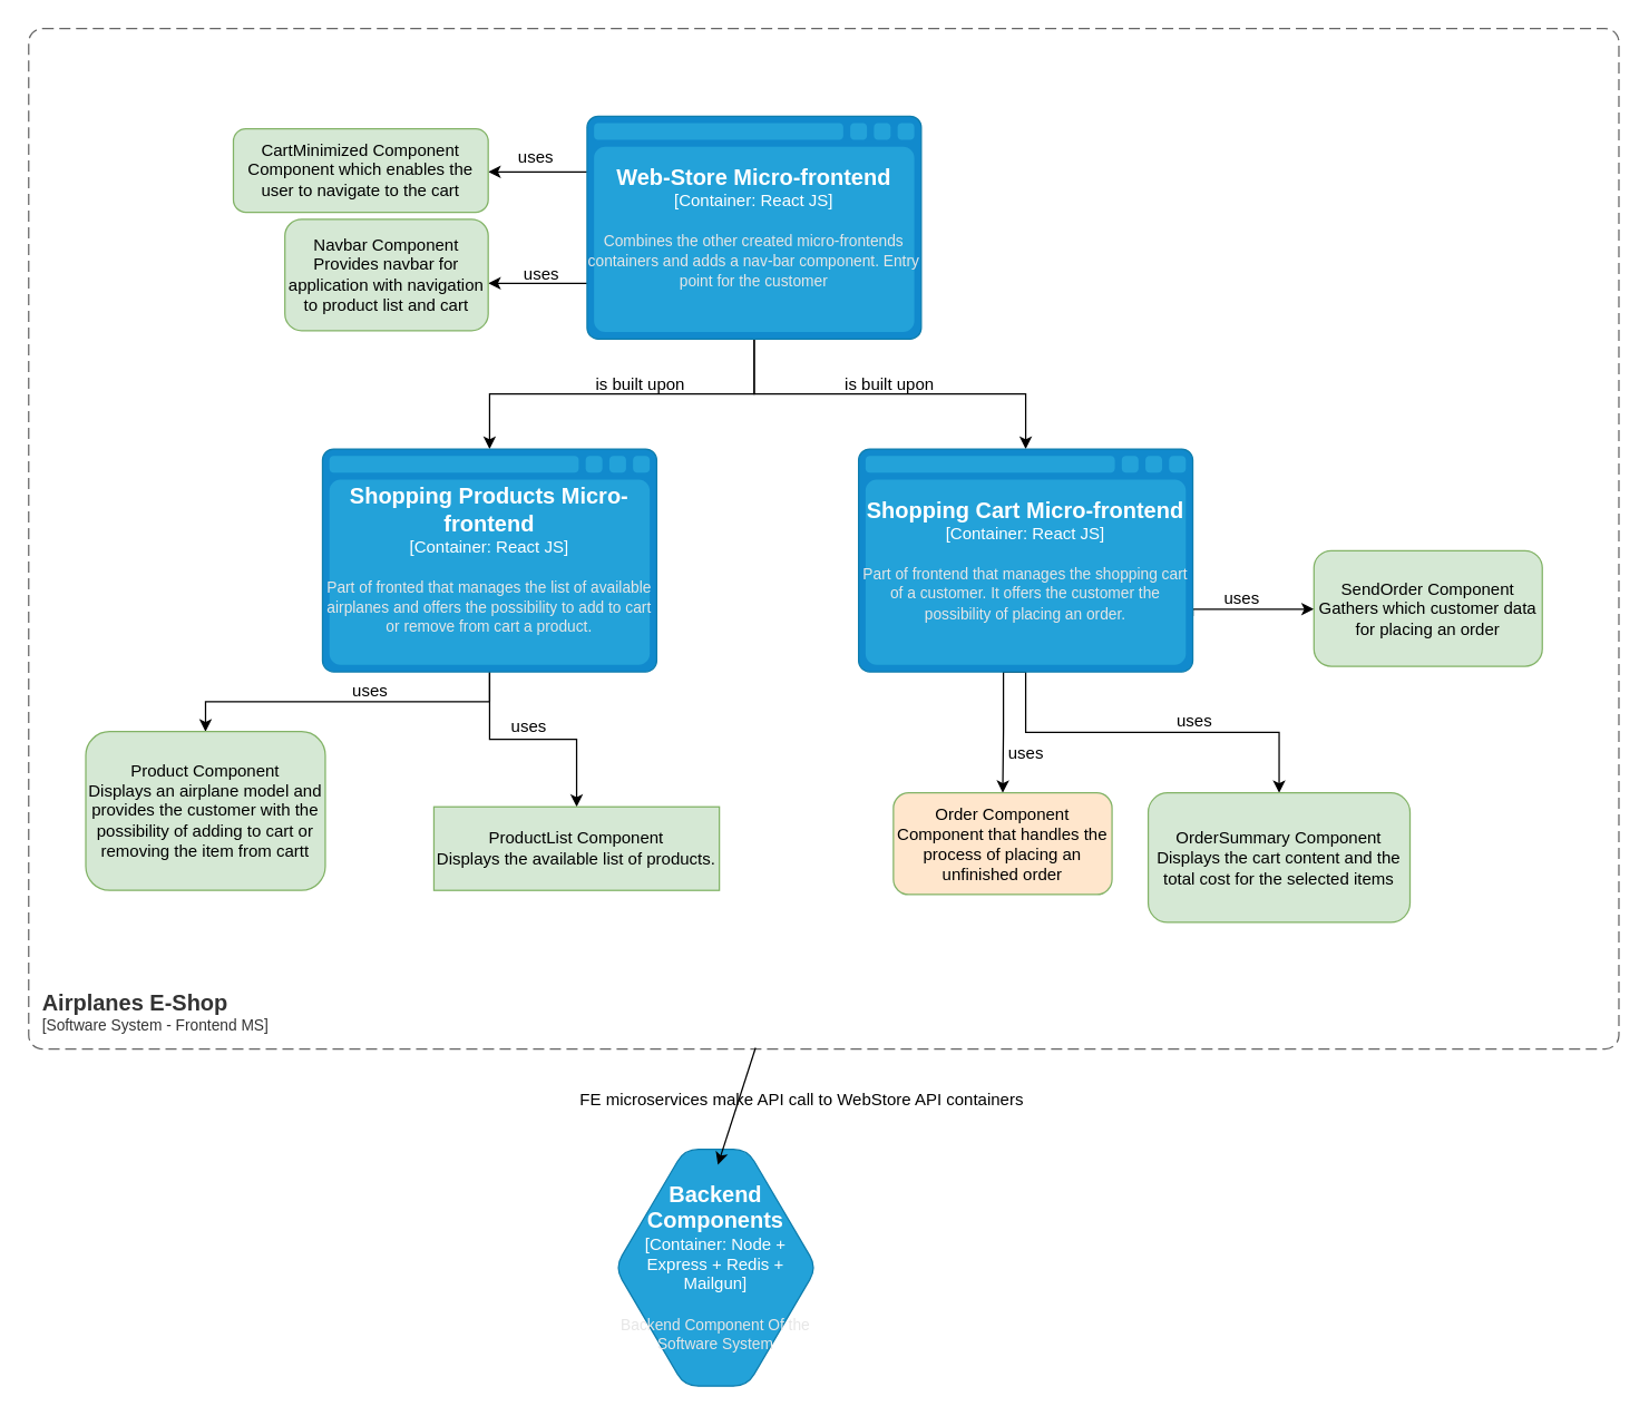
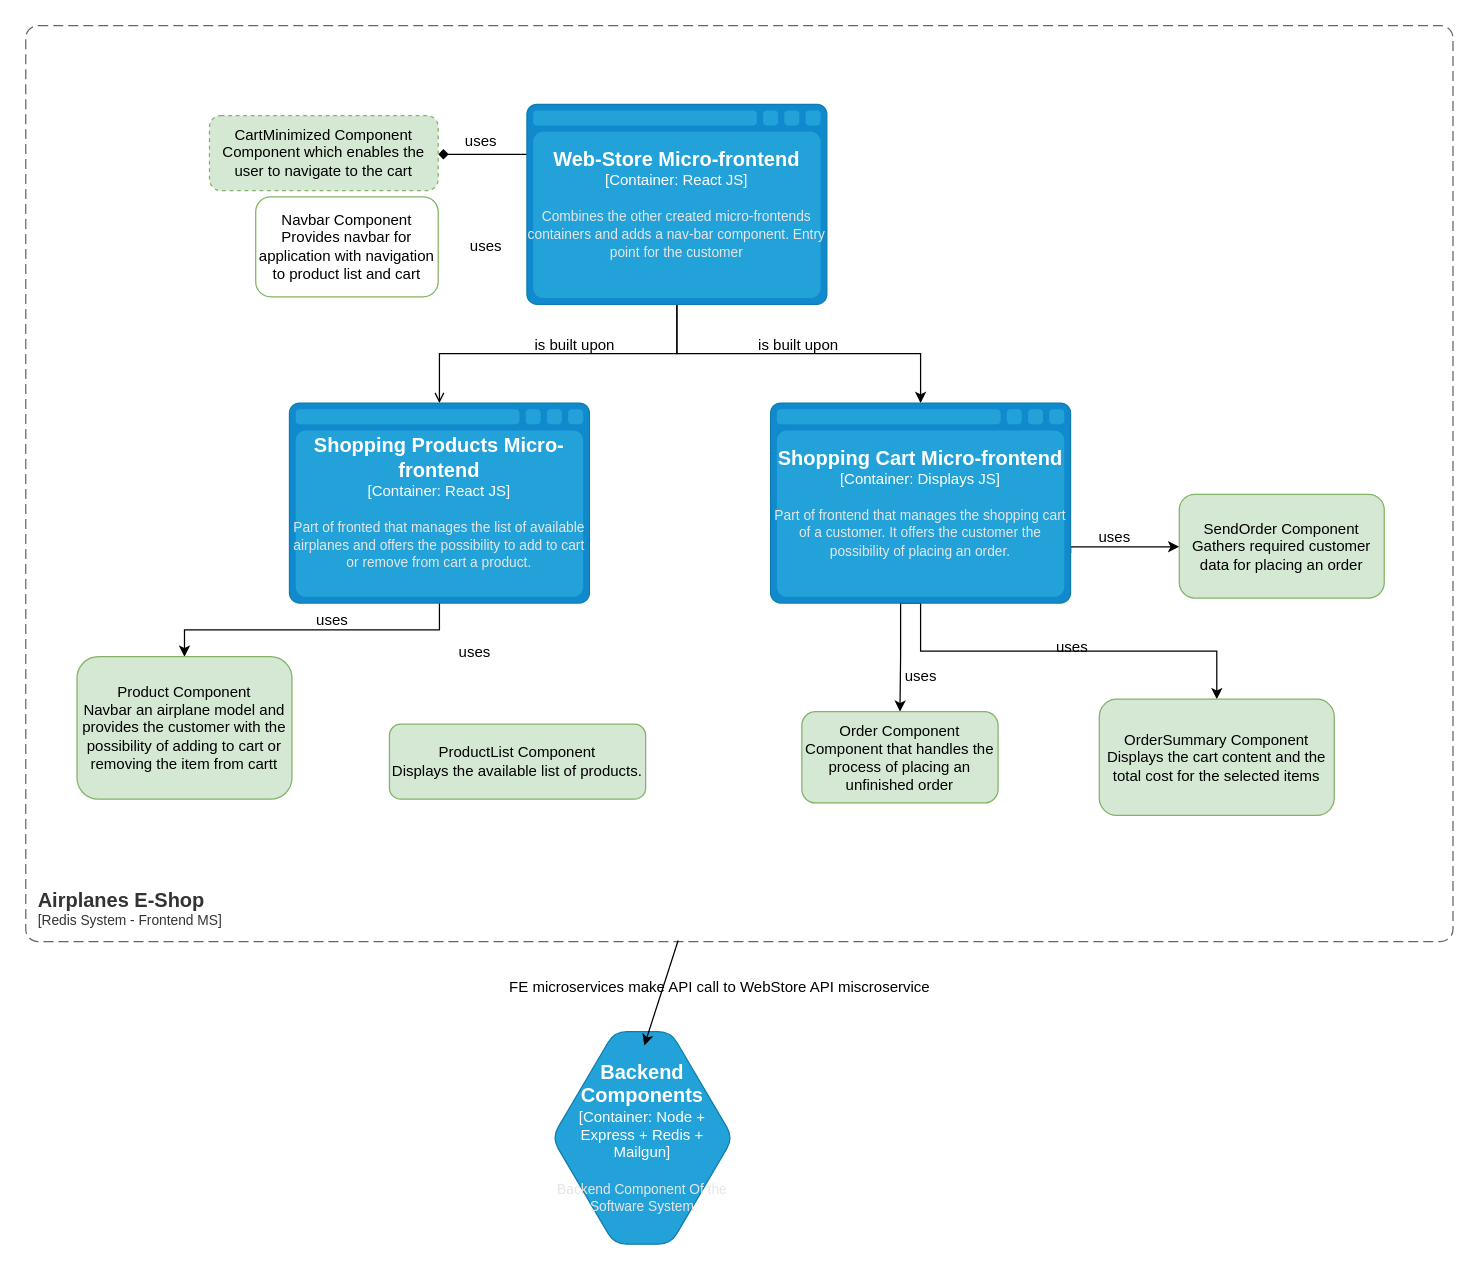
- <mxCell id="26" value="CartMinimized Component&lt;br&gt;Component which enables the user to navigate to the cart" style="rounded=1;whiteSpace=wrap;html=1;fillColor=#d5e8d4;strokeColor=#82b366;" vertex="1" parent="1"><mxGeometry x="167" y="92" width="183" height="60" as="geometry" /></mxCell>
+ <mxCell id="26" value="CartMinimized Component&lt;br&gt;Component which enables the user to navigate to the cart" style="rounded=1;whiteSpace=wrap;html=1;fillColor=#d5e8d4;strokeColor=#82b366;dashed=1;" vertex="1" parent="1"><mxGeometry x="167" y="92" width="183" height="60" as="geometry" /></mxCell>
- <mxCell id="5" style="edgeStyle=orthogonalEdgeStyle;rounded=0;orthogonalLoop=1;jettySize=auto;html=1;exitX=0;exitY=0.25;exitDx=0;exitDy=0;exitPerimeter=0;" edge="1" parent="1" source="7" target="26"><mxGeometry relative="1" as="geometry"><Array as="points"><mxPoint x="367" y="123" /><mxPoint x="367" y="123" /></Array></mxGeometry></mxCell>
+ <mxCell id="5" style="edgeStyle=orthogonalEdgeStyle;rounded=0;orthogonalLoop=1;jettySize=auto;html=1;exitX=0;exitY=0.25;exitDx=0;exitDy=0;exitPerimeter=0;endArrow=diamond;" edge="1" parent="1" source="7" target="26"><mxGeometry relative="1" as="geometry"><Array as="points"><mxPoint x="367" y="123" /><mxPoint x="367" y="123" /></Array></mxGeometry></mxCell>
- <mxCell id="16" value="Navbar Component&lt;br&gt;Provides navbar for application with navigation to product list and cart" style="rounded=1;whiteSpace=wrap;html=1;fillColor=#d5e8d4;strokeColor=#82b366;" vertex="1" parent="1"><mxGeometry x="204" y="157" width="146" height="80" as="geometry" /></mxCell>
+ <mxCell id="16" value="Navbar Component&lt;br&gt;Provides navbar for application with navigation to product list and cart" style="rounded=1;whiteSpace=wrap;html=1;fillColor=#ffffff;strokeColor=#82b366;" vertex="1" parent="1"><mxGeometry x="204" y="157" width="146" height="80" as="geometry" /></mxCell>
- <mxCell id="6" style="edgeStyle=orthogonalEdgeStyle;rounded=0;orthogonalLoop=1;jettySize=auto;html=1;exitX=0;exitY=0.75;exitDx=0;exitDy=0;exitPerimeter=0;" edge="1" parent="1" source="7" target="16"><mxGeometry relative="1" as="geometry"><Array as="points"><mxPoint x="368" y="203" /><mxPoint x="368" y="203" /></Array></mxGeometry></mxCell>
- <mxCell id="3" style="edgeStyle=orthogonalEdgeStyle;rounded=0;orthogonalLoop=1;jettySize=auto;html=1;exitX=0.5;exitY=1;exitDx=0;exitDy=0;exitPerimeter=0;" edge="1" parent="1" source="7" target="10"><mxGeometry relative="1" as="geometry" /></mxCell>
+ <mxCell id="3" style="edgeStyle=orthogonalEdgeStyle;rounded=0;orthogonalLoop=1;jettySize=auto;html=1;exitX=0.5;exitY=1;exitDx=0;exitDy=0;exitPerimeter=0;endArrow=open;" edge="1" parent="1" source="7" target="10"><mxGeometry relative="1" as="geometry" /></mxCell>
- <mxCell id="14" value="&lt;font style=&quot;font-size: 16px&quot;&gt;&lt;b&gt;Shopping Cart Micro-frontend&lt;/b&gt;&lt;/font&gt;&lt;div&gt;[Container:&amp;nbsp;React JS]&lt;/div&gt;&lt;br&gt;&lt;div&gt;&lt;font style=&quot;font-size: 11px&quot;&gt;&lt;font color=&quot;#E6E6E6&quot;&gt;Part of frontend that manages the shopping cart of a customer. It offers the customer the possibility of placing an order.&lt;/font&gt;&lt;/div&gt;" style="shape=mxgraph.c4.webBrowserContainer2;whiteSpace=wrap;html=1;boundedLbl=1;rounded=0;labelBackgroundColor=none;strokeColor=#118ACD;fillColor=#23A2D9;strokeColor=#118ACD;strokeColor2=#0E7DAD;fontSize=12;fontColor=#ffffff;align=center;metaEdit=1;points=[[0.5,0,0],[1,0.25,0],[1,0.5,0],[1,0.75,0],[0.5,1,0],[0,0.75,0],[0,0.5,0],[0,0.25,0]];resizable=0;" vertex="1" parent="1"><mxGeometry x="616" y="322" width="240" height="160" as="geometry" /></mxCell>
+ <mxCell id="14" value="&lt;font style=&quot;font-size: 16px&quot;&gt;&lt;b&gt;Shopping Cart Micro-frontend&lt;/b&gt;&lt;/font&gt;&lt;div&gt;[Container:&amp;nbsp;Displays JS]&lt;/div&gt;&lt;br&gt;&lt;div&gt;&lt;font style=&quot;font-size: 11px&quot;&gt;&lt;font color=&quot;#E6E6E6&quot;&gt;Part of frontend that manages the shopping cart of a customer. It offers the customer the possibility of placing an order.&lt;/font&gt;&lt;/div&gt;" style="shape=mxgraph.c4.webBrowserContainer2;whiteSpace=wrap;html=1;boundedLbl=1;rounded=0;labelBackgroundColor=none;strokeColor=#118ACD;fillColor=#23A2D9;strokeColor=#118ACD;strokeColor2=#0E7DAD;fontSize=12;fontColor=#ffffff;align=center;metaEdit=1;points=[[0.5,0,0],[1,0.25,0],[1,0.5,0],[1,0.75,0],[0.5,1,0],[0,0.75,0],[0,0.5,0],[0,0.25,0]];resizable=0;" vertex="1" parent="1"><mxGeometry x="616" y="322" width="240" height="160" as="geometry" /></mxCell>
- <mxCell id="32" value="SendOrder Component&lt;br&gt;Gathers which customer data for placing an order" style="rounded=1;whiteSpace=wrap;html=1;fillColor=#d5e8d4;strokeColor=#82b366;" vertex="1" parent="1"><mxGeometry x="943" y="395" width="164" height="83" as="geometry" /></mxCell>
+ <mxCell id="32" value="SendOrder Component&lt;br&gt;Gathers required customer data for placing an order" style="rounded=1;whiteSpace=wrap;html=1;fillColor=#d5e8d4;strokeColor=#82b366;" vertex="1" parent="1"><mxGeometry x="943" y="395" width="164" height="83" as="geometry" /></mxCell>
- <mxCell id="9" style="edgeStyle=orthogonalEdgeStyle;rounded=0;orthogonalLoop=1;jettySize=auto;html=1;exitX=0.5;exitY=1;exitDx=0;exitDy=0;exitPerimeter=0;" edge="1" parent="1" source="10" target="24"><mxGeometry relative="1" as="geometry" /></mxCell>
- <mxCell id="21" value="Product Component&lt;br&gt;Displays an airplane model and provides the customer with the possibility of adding to cart or removing the item from cartt" style="rounded=1;whiteSpace=wrap;html=1;fillColor=#d5e8d4;strokeColor=#82b366;" vertex="1" parent="1"><mxGeometry x="61" y="525" width="172" height="114" as="geometry" /></mxCell>
+ <mxCell id="21" value="Product Component&lt;br&gt;Navbar an airplane model and provides the customer with the possibility of adding to cart or removing the item from cartt" style="rounded=1;whiteSpace=wrap;html=1;fillColor=#d5e8d4;strokeColor=#82b366;" vertex="1" parent="1"><mxGeometry x="61" y="525" width="172" height="114" as="geometry" /></mxCell>
- <mxCell id="28" value="Order Component&lt;br&gt;Component that handles the process of placing an unfinished order" style="rounded=1;whiteSpace=wrap;html=1;fillColor=#ffe6cc;strokeColor=#82b366;" vertex="1" parent="1"><mxGeometry x="641" y="569" width="157" height="73" as="geometry" /></mxCell>
+ <mxCell id="28" value="Order Component&lt;br&gt;Component that handles the process of placing an unfinished order" style="rounded=1;whiteSpace=wrap;html=1;fillColor=#d5e8d4;strokeColor=#82b366;" vertex="1" parent="1"><mxGeometry x="641" y="569" width="157" height="73" as="geometry" /></mxCell>
- <mxCell id="24" value="ProductList Component&lt;br&gt;Displays the available list of products." style="whiteSpace=wrap;html=1;fillColor=#d5e8d4;strokeColor=#82b366;rounded=0;" vertex="1" parent="1"><mxGeometry x="311" y="579" width="205" height="60" as="geometry" /></mxCell>
+ <mxCell id="24" value="ProductList Component&lt;br&gt;Displays the available list of products." style="rounded=1;whiteSpace=wrap;html=1;fillColor=#d5e8d4;strokeColor=#82b366;" vertex="1" parent="1"><mxGeometry x="311" y="579" width="205" height="60" as="geometry" /></mxCell>
- <mxCell id="30" value="OrderSummary Component&lt;br&gt;Displays the cart content and the total cost for the selected items" style="rounded=1;whiteSpace=wrap;html=1;fillColor=#d5e8d4;strokeColor=#82b366;" vertex="1" parent="1"><mxGeometry x="824" y="569" width="188" height="93" as="geometry" /></mxCell>
+ <mxCell id="30" value="OrderSummary Component&lt;br&gt;Displays the cart content and the total cost for the selected items" style="rounded=1;whiteSpace=wrap;html=1;fillColor=#d5e8d4;strokeColor=#82b366;" vertex="1" parent="1"><mxGeometry x="879" y="559" width="188" height="93" as="geometry" /></mxCell>
- <mxCell id="2" value="&lt;font style=&quot;font-size: 16px&quot;&gt;&lt;b&gt;&lt;div style=&quot;text-align: left&quot;&gt;Airplanes E-Shop&lt;/div&gt;&lt;/b&gt;&lt;/font&gt;&lt;div style=&quot;text-align: left&quot;&gt;[Software System - Frontend MS]&lt;/div&gt;" style="rounded=1;fontSize=11;whiteSpace=wrap;html=1;dashed=1;arcSize=20;fillColor=none;strokeColor=#666666;fontColor=#333333;labelBackgroundColor=none;align=left;verticalAlign=bottom;labelBorderColor=none;spacingTop=0;spacing=10;dashPattern=8 4;metaEdit=1;rotatable=0;perimeter=rectanglePerimeter;noLabel=0;labelPadding=0;allowArrows=0;connectable=0;expand=0;recursiveResize=0;editable=1;pointerEvents=0;absoluteArcSize=1;points=[[0.25,0,0],[0.5,0,0],[0.75,0,0],[1,0.25,0],[1,0.5,0],[1,0.75,0],[0.75,1,0],[0.5,1,0],[0.25,1,0],[0,0.75,0],[0,0.5,0],[0,0.25,0]];" vertex="1" parent="1"><mxGeometry x="20" y="20" width="1142" height="733" as="geometry" /></mxCell>
+ <mxCell id="2" value="&lt;font style=&quot;font-size: 16px&quot;&gt;&lt;b&gt;&lt;div style=&quot;text-align: left&quot;&gt;Airplanes E-Shop&lt;/div&gt;&lt;/b&gt;&lt;/font&gt;&lt;div style=&quot;text-align: left&quot;&gt;[Redis System - Frontend MS]&lt;/div&gt;" style="rounded=1;fontSize=11;whiteSpace=wrap;html=1;dashed=1;arcSize=20;fillColor=none;strokeColor=#666666;fontColor=#333333;labelBackgroundColor=none;align=left;verticalAlign=bottom;labelBorderColor=none;spacingTop=0;spacing=10;dashPattern=8 4;metaEdit=1;rotatable=0;perimeter=rectanglePerimeter;noLabel=0;labelPadding=0;allowArrows=0;connectable=0;expand=0;recursiveResize=0;editable=1;pointerEvents=0;absoluteArcSize=1;points=[[0.25,0,0],[0.5,0,0],[0.75,0,0],[1,0.25,0],[1,0.5,0],[1,0.75,0],[0.75,1,0],[0.5,1,0],[0.25,1,0],[0,0.75,0],[0,0.5,0],[0,0.25,0]];" vertex="1" parent="1"><mxGeometry x="20" y="20" width="1142" height="733" as="geometry" /></mxCell>
- <mxCell id="20" value="FE microservices make API call to WebStore API containers" style="text;html=1;align=center;verticalAlign=middle;resizable=0;points=[];autosize=1;strokeColor=none;fillColor=none;" vertex="1" parent="1"><mxGeometry x="397" y="777" width="355" height="26" as="geometry" /></mxCell>
+ <mxCell id="20" value="FE microservices make API call to WebStore API miscroservice" style="text;html=1;align=center;verticalAlign=middle;resizable=0;points=[];autosize=1;strokeColor=none;fillColor=none;" vertex="1" parent="1"><mxGeometry x="397" y="777" width="355" height="26" as="geometry" /></mxCell>
